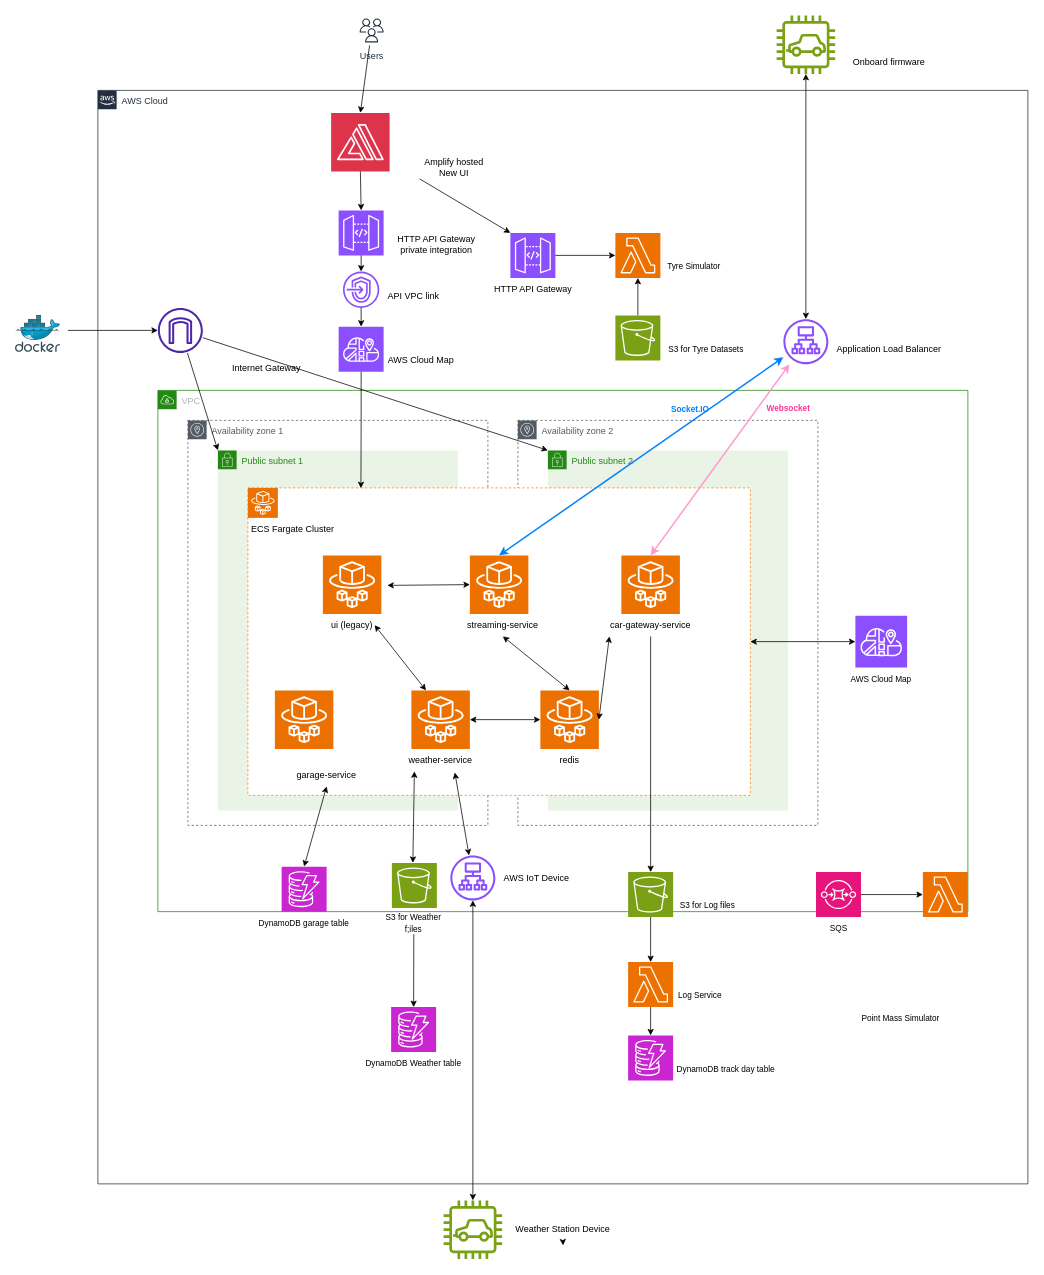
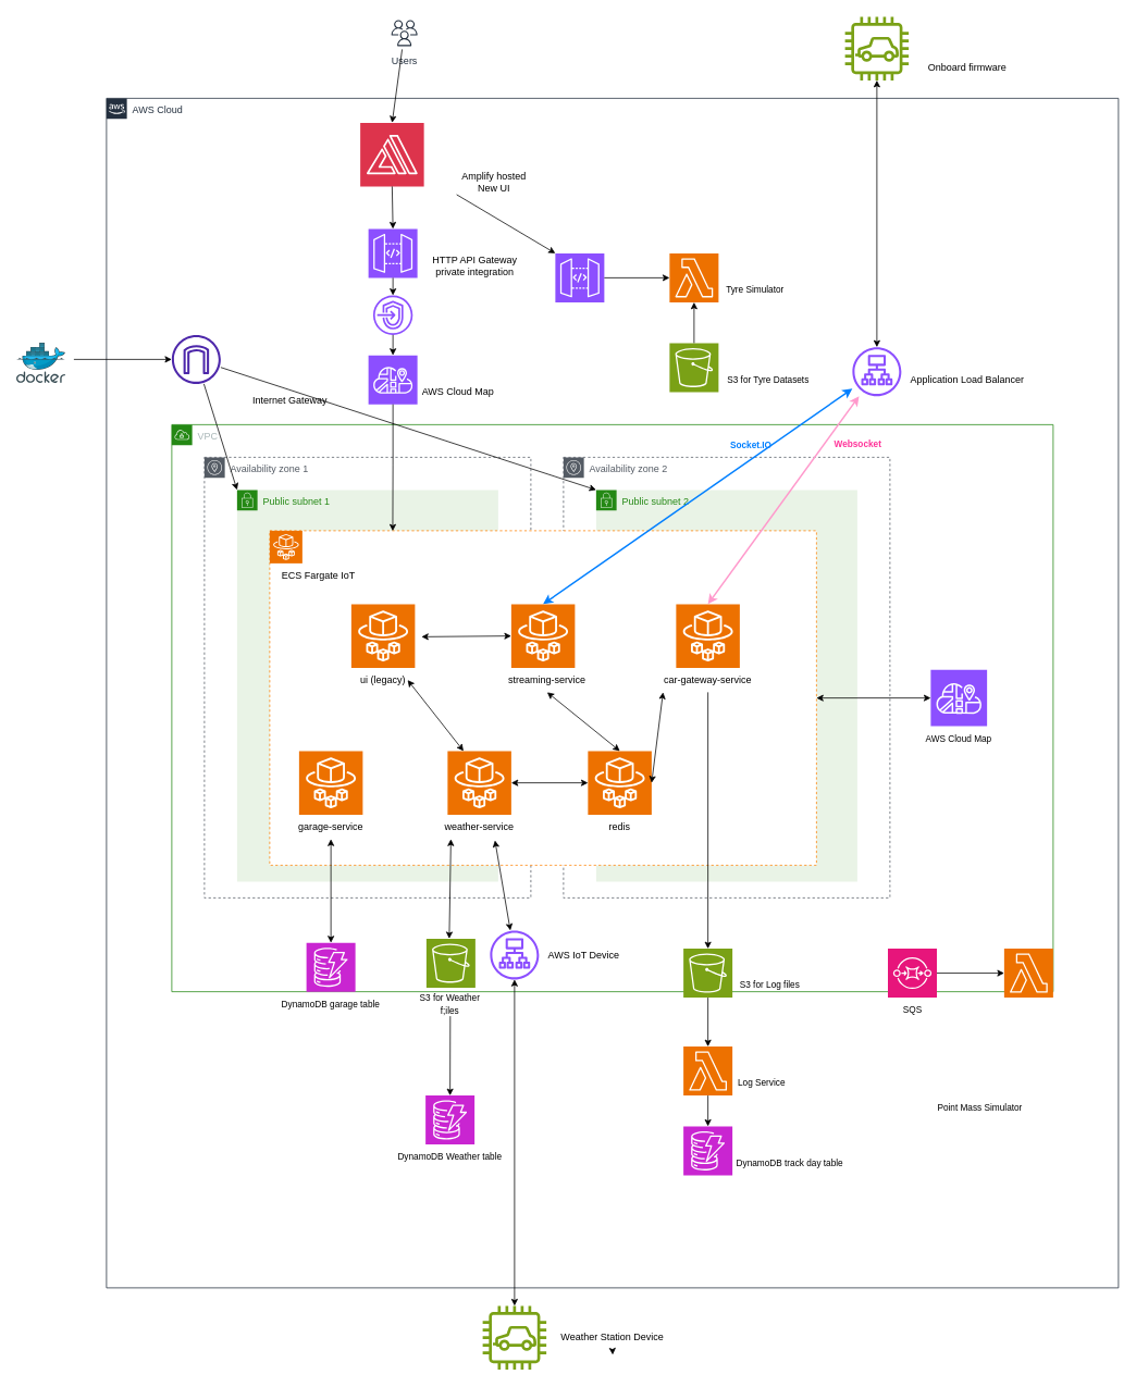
- <mxCell id="72" value="HTTP API Gateway" style="text;html=1;strokeColor=none;fillColor=none;align=center;verticalAlign=middle;whiteSpace=wrap;rounded=0;" parent="2" vertex="1"><mxGeometry x="524.5" y="250" width="111" height="30" as="geometry" /></mxCell>
- <mxCell id="76" value="API VPC link" style="text;html=1;strokeColor=none;fillColor=none;align=center;verticalAlign=middle;whiteSpace=wrap;rounded=0;" parent="2" vertex="1"><mxGeometry x="381" y="260" width="80" height="30" as="geometry" /></mxCell>
- <mxCell id="10" value="ECS Fargate Cluster" style="text;html=1;strokeColor=none;fillColor=none;align=center;verticalAlign=middle;whiteSpace=wrap;rounded=0;" parent="3" vertex="1"><mxGeometry x="120" y="170" width="120" height="30" as="geometry" /></mxCell>
+ <mxCell id="10" value="ECS Fargate IoT" style="text;html=1;strokeColor=none;fillColor=none;align=center;verticalAlign=middle;whiteSpace=wrap;rounded=0;" parent="3" vertex="1"><mxGeometry x="120" y="170" width="120" height="30" as="geometry" /></mxCell>
- <mxCell id="21" value="garage-service" style="text;html=1;strokeColor=none;fillColor=none;align=center;verticalAlign=middle;whiteSpace=wrap;rounded=0;" parent="3" vertex="1"><mxGeometry x="180" y="498" width="90" height="30" as="geometry" /></mxCell>
+ <mxCell id="21" value="garage-service" style="text;html=1;strokeColor=none;fillColor=none;align=center;verticalAlign=middle;whiteSpace=wrap;rounded=0;" parent="3" vertex="1"><mxGeometry x="150" y="478" width="90" height="30" as="geometry" /></mxCell>
